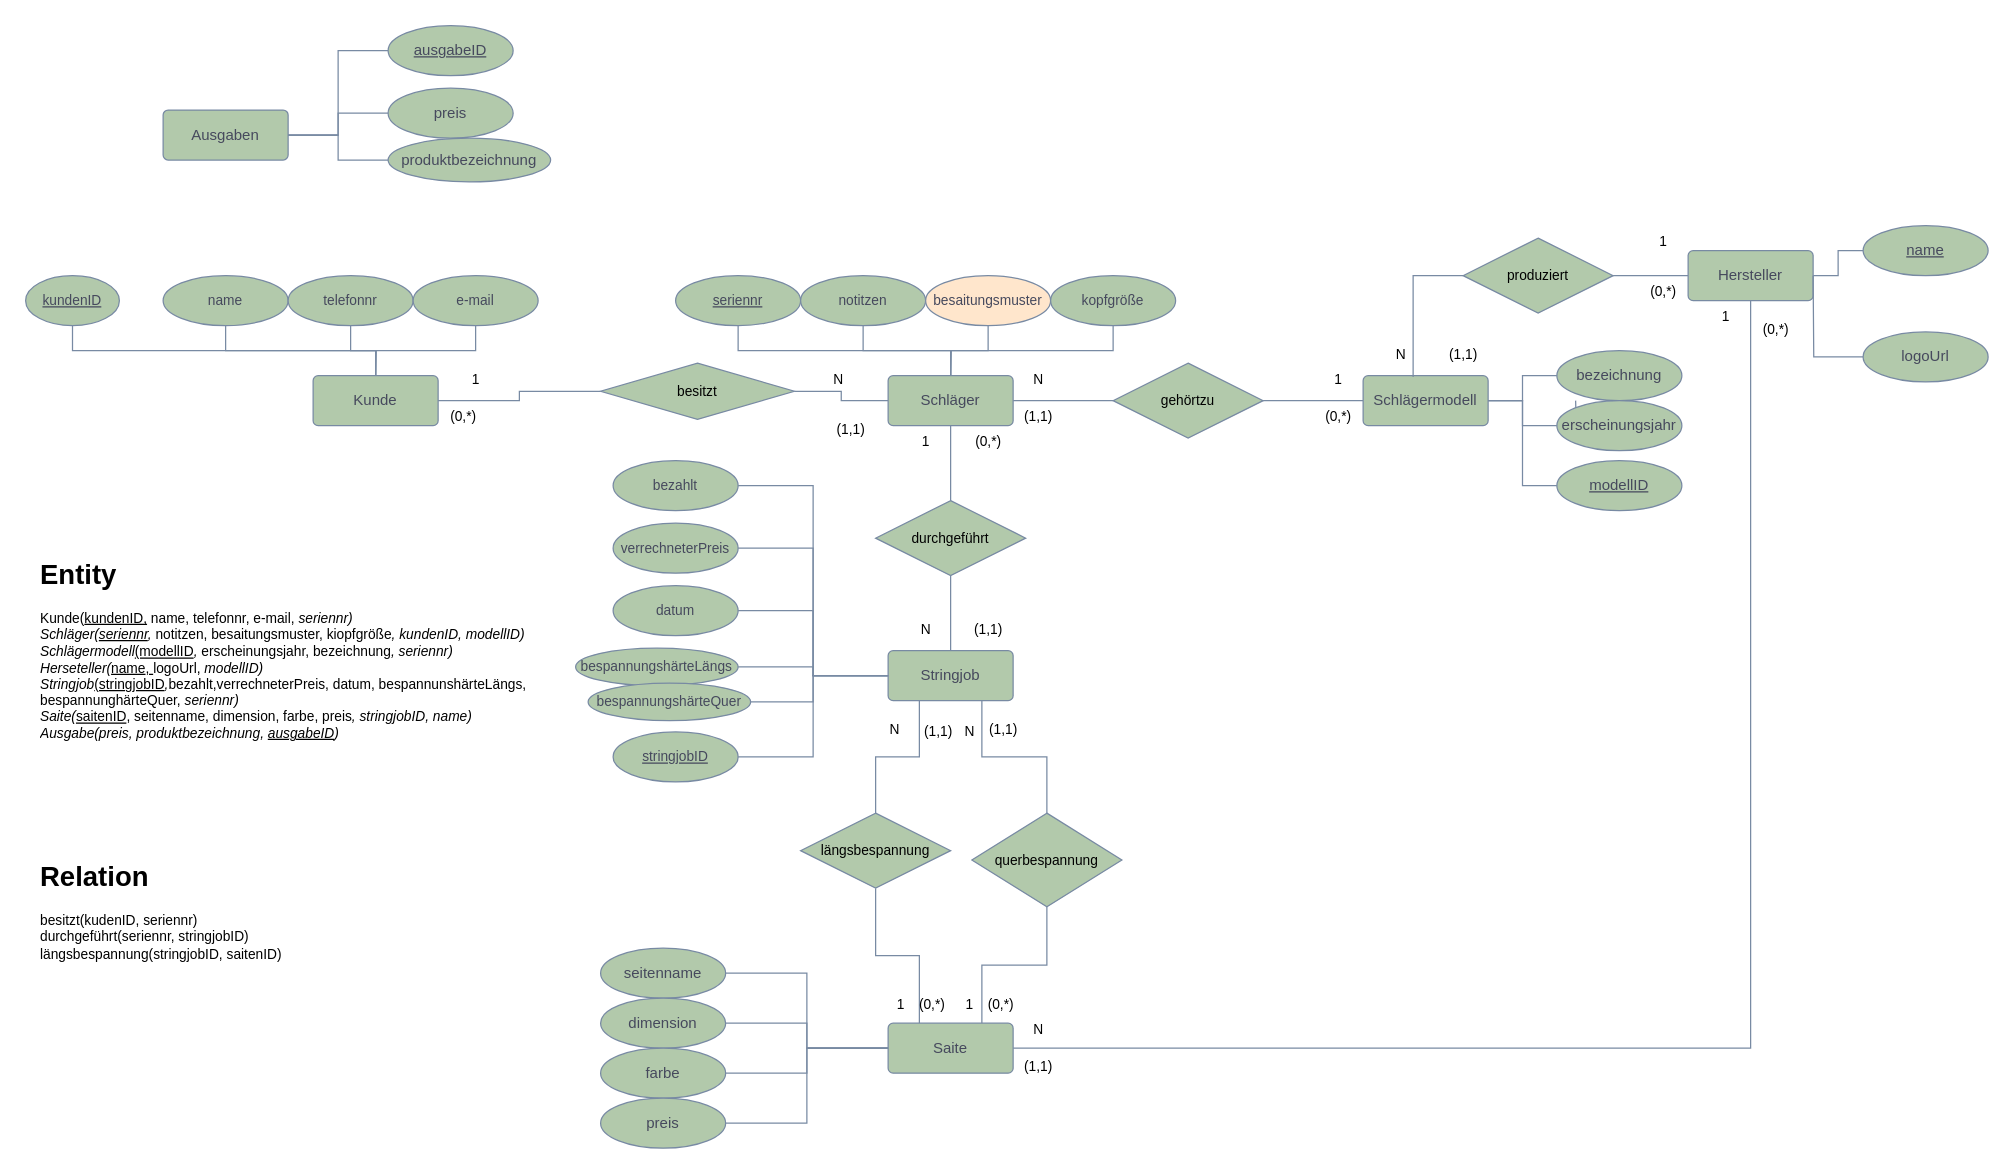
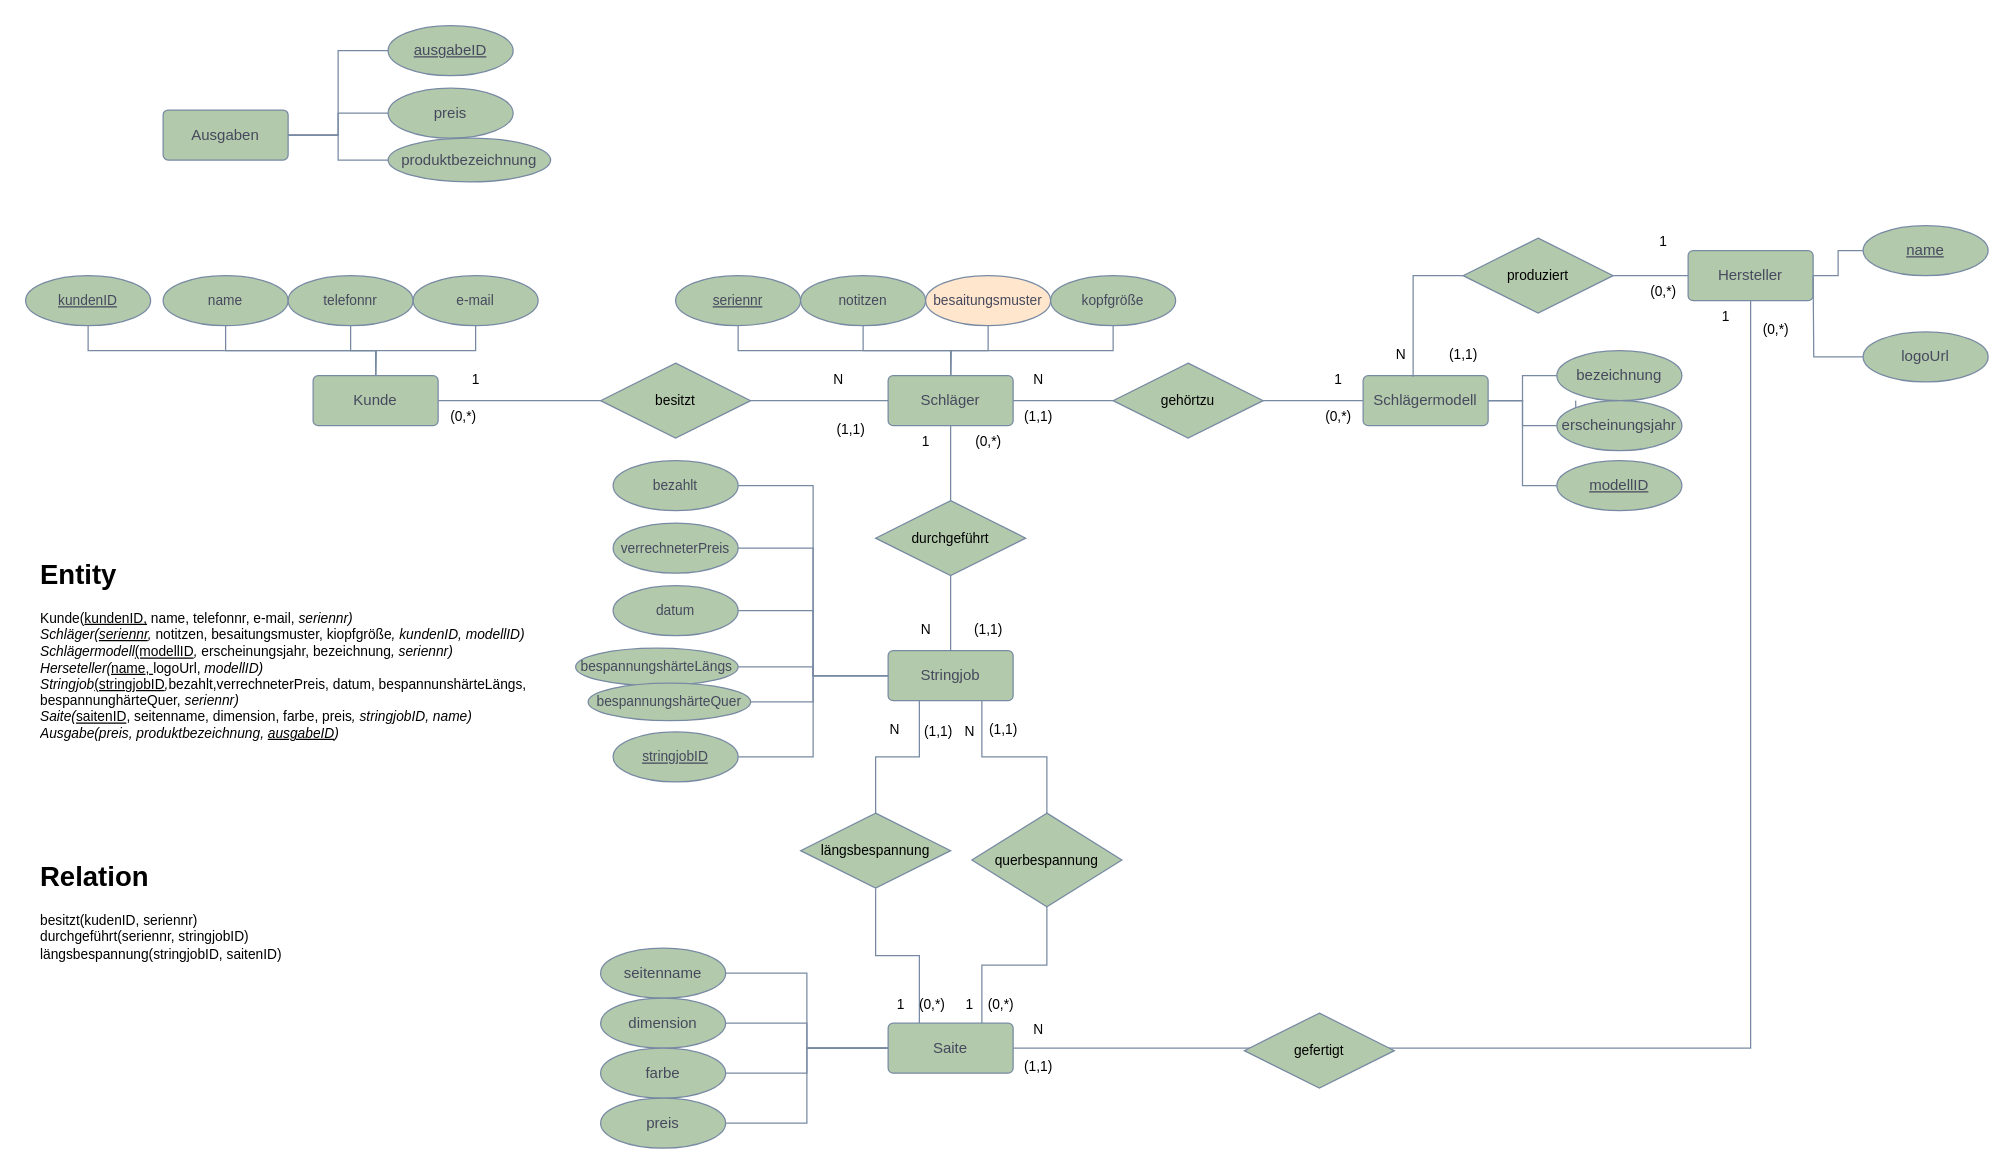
- <mxCell id="100" value="&lt;u&gt;kundenID&lt;/u&gt;" style="ellipse;whiteSpace=wrap;html=1;align=center;fontFamily=Helvetica;fontSize=11;fontColor=#46495D;labelBackgroundColor=none;fillColor=#B2C9AB;strokeColor=#788AA3;" vertex="1" parent="1"><mxGeometry x="20" y="220" width="75" height="40" as="geometry" /></mxCell>
+ <mxCell id="100" value="&lt;u&gt;kundenID&lt;/u&gt;" style="ellipse;whiteSpace=wrap;html=1;align=center;fontFamily=Helvetica;fontSize=11;fontColor=#46495D;labelBackgroundColor=none;fillColor=#B2C9AB;strokeColor=#788AA3;" vertex="1" parent="1"><mxGeometry x="20" y="220" width="100" height="40" as="geometry" /></mxCell>
- <mxCell id="27" value="besitzt" style="shape=rhombus;perimeter=rhombusPerimeter;whiteSpace=wrap;html=1;align=center;strokeColor=#788AA3;fontFamily=Helvetica;fontSize=11;fontColor=default;labelBackgroundColor=none;fillColor=#B2C9AB;" vertex="1" parent="1"><mxGeometry x="480" y="290" width="155" height="45" as="geometry" /></mxCell>
+ <mxCell id="27" value="besitzt" style="shape=rhombus;perimeter=rhombusPerimeter;whiteSpace=wrap;html=1;align=center;strokeColor=#788AA3;fontFamily=Helvetica;fontSize=11;fontColor=default;labelBackgroundColor=none;fillColor=#B2C9AB;" vertex="1" parent="1"><mxGeometry x="480" y="290" width="120" height="60" as="geometry" /></mxCell>
+ <mxCell id="65" value="gefertigt" style="shape=rhombus;perimeter=rhombusPerimeter;whiteSpace=wrap;html=1;align=center;strokeColor=#788AA3;fontFamily=Helvetica;fontSize=11;fontColor=default;labelBackgroundColor=none;fillColor=#B2C9AB;" vertex="1" parent="1"><mxGeometry x="995" y="810" width="120" height="60" as="geometry" /></mxCell>
